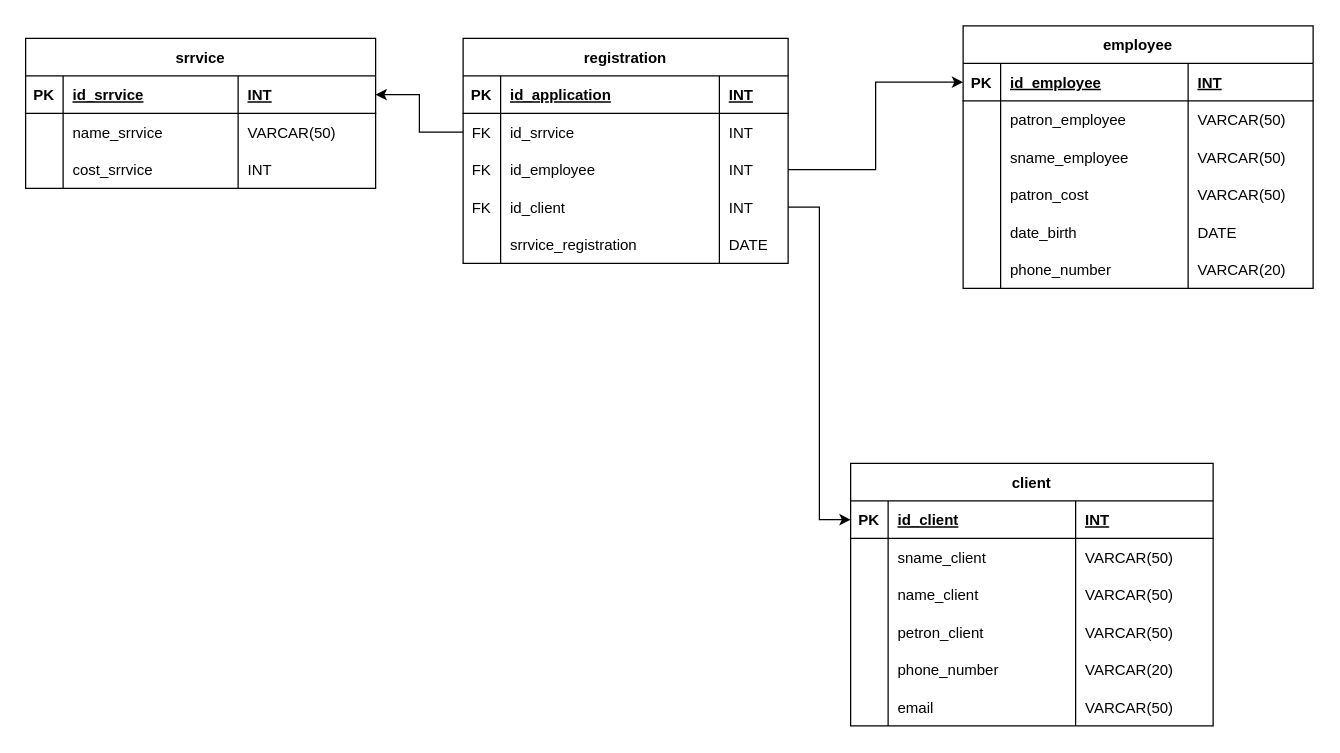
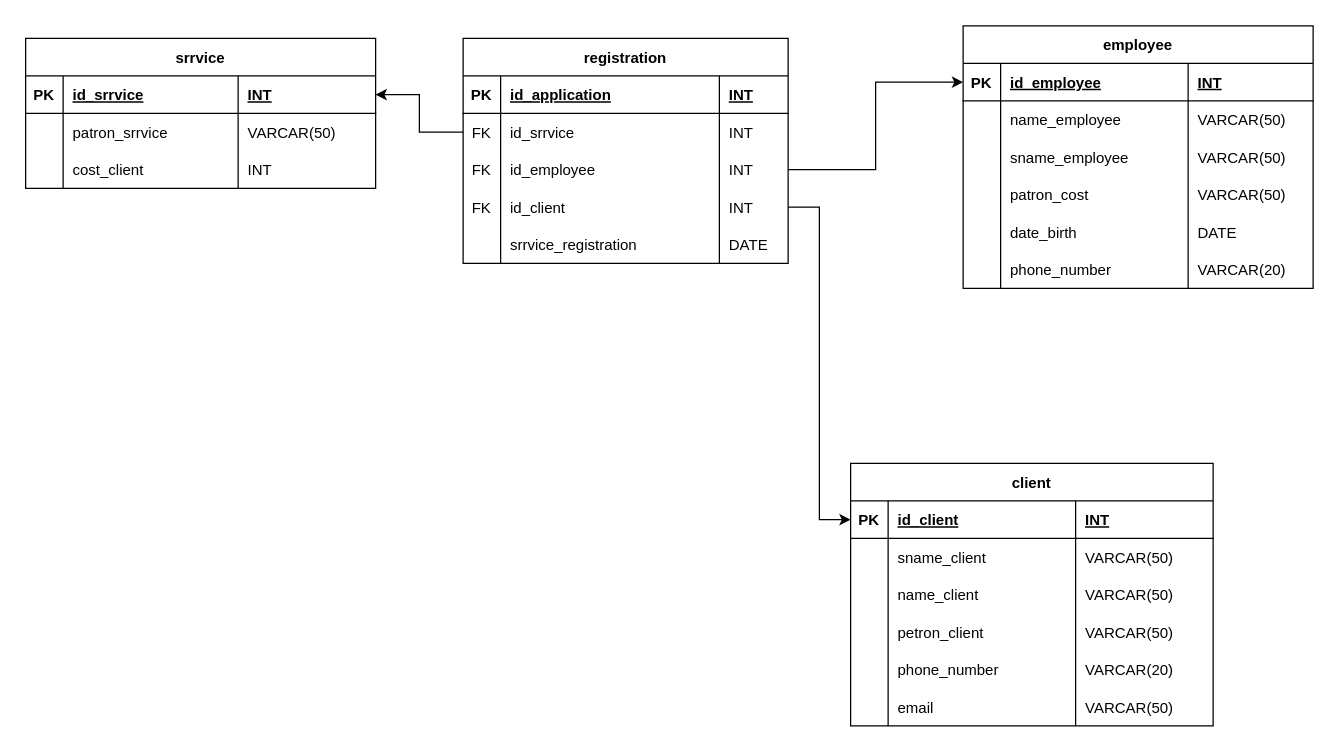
- <mxCell id="68" value="patron_employee" style="shape=partialRectangle;connectable=0;fillColor=none;top=0;left=0;bottom=0;right=0;align=left;spacingLeft=6;overflow=hidden;" vertex="1" parent="66"><mxGeometry x="30" width="150" height="30" as="geometry"><mxRectangle width="150" height="30" as="alternateBounds" /></mxGeometry></mxCell>
+ <mxCell id="68" value="name_employee" style="shape=partialRectangle;connectable=0;fillColor=none;top=0;left=0;bottom=0;right=0;align=left;spacingLeft=6;overflow=hidden;" vertex="1" parent="66"><mxGeometry x="30" width="150" height="30" as="geometry"><mxRectangle width="150" height="30" as="alternateBounds" /></mxGeometry></mxCell>
- <mxCell id="34" value="name_srrvice" style="shape=partialRectangle;connectable=0;fillColor=none;top=0;left=0;bottom=0;right=0;align=left;spacingLeft=6;overflow=hidden;" vertex="1" parent="32"><mxGeometry x="30" width="140" height="30" as="geometry"><mxRectangle width="140" height="30" as="alternateBounds" /></mxGeometry></mxCell>
+ <mxCell id="34" value="patron_srrvice" style="shape=partialRectangle;connectable=0;fillColor=none;top=0;left=0;bottom=0;right=0;align=left;spacingLeft=6;overflow=hidden;" vertex="1" parent="32"><mxGeometry x="30" width="140" height="30" as="geometry"><mxRectangle width="140" height="30" as="alternateBounds" /></mxGeometry></mxCell>
- <mxCell id="38" value="cost_srrvice" style="shape=partialRectangle;connectable=0;fillColor=none;top=0;left=0;bottom=0;right=0;align=left;spacingLeft=6;overflow=hidden;" vertex="1" parent="36"><mxGeometry x="30" width="140" height="30" as="geometry"><mxRectangle width="140" height="30" as="alternateBounds" /></mxGeometry></mxCell>
+ <mxCell id="38" value="cost_client" style="shape=partialRectangle;connectable=0;fillColor=none;top=0;left=0;bottom=0;right=0;align=left;spacingLeft=6;overflow=hidden;" vertex="1" parent="36"><mxGeometry x="30" width="140" height="30" as="geometry"><mxRectangle width="140" height="30" as="alternateBounds" /></mxGeometry></mxCell>
